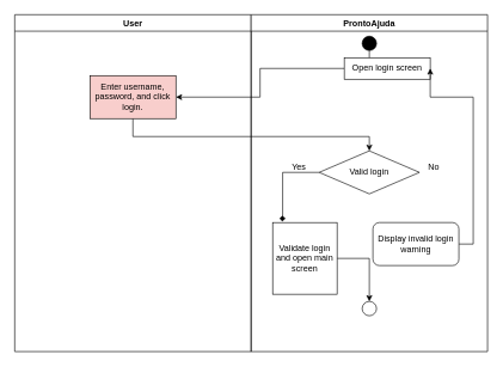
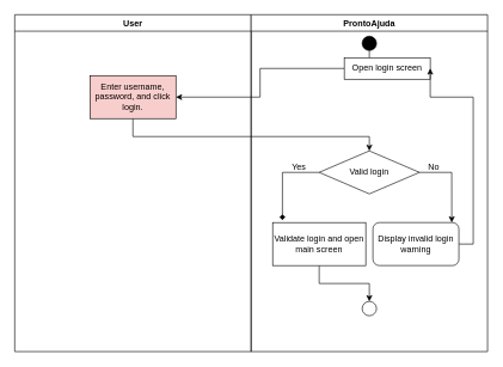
+ <mxCell id="17" style="edgeStyle=orthogonalEdgeStyle;rounded=0;orthogonalLoop=1;jettySize=auto;html=1;entryX=0.917;entryY=0;entryDx=0;entryDy=0;entryPerimeter=0;" edge="1" parent="1" source="10" target="15"><mxGeometry relative="1" as="geometry"><Array as="points"><mxPoint x="630" y="240" /></Array></mxGeometry></mxCell>
- <mxCell id="12" value="Validate login and open main screen" style="rounded=0;whiteSpace=wrap;html=1;" vertex="1" parent="1"><mxGeometry x="380" y="310" width="90" height="100" as="geometry" /></mxCell>
+ <mxCell id="12" value="Validate login and open main screen" style="rounded=0;whiteSpace=wrap;html=1;" vertex="1" parent="1"><mxGeometry x="380" y="310" width="130" height="60" as="geometry" /></mxCell>
